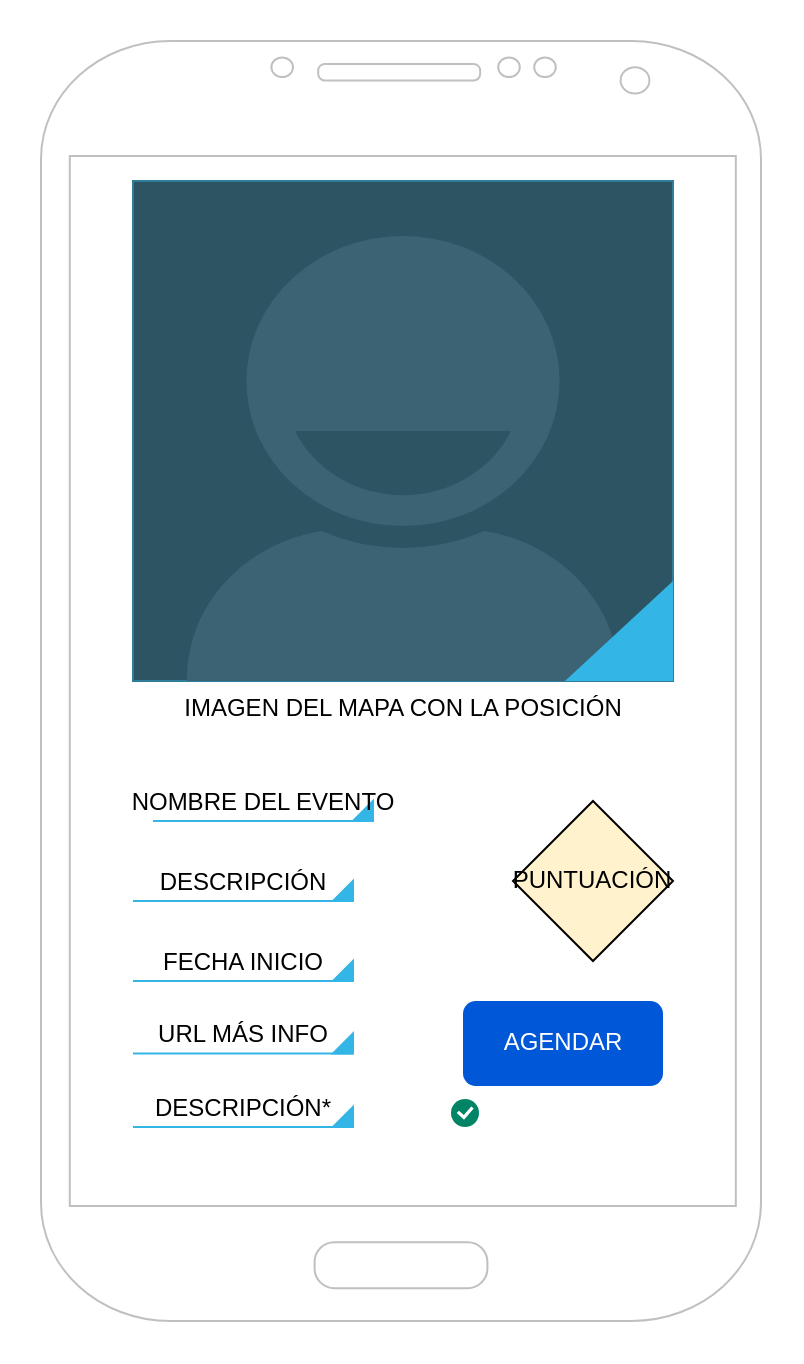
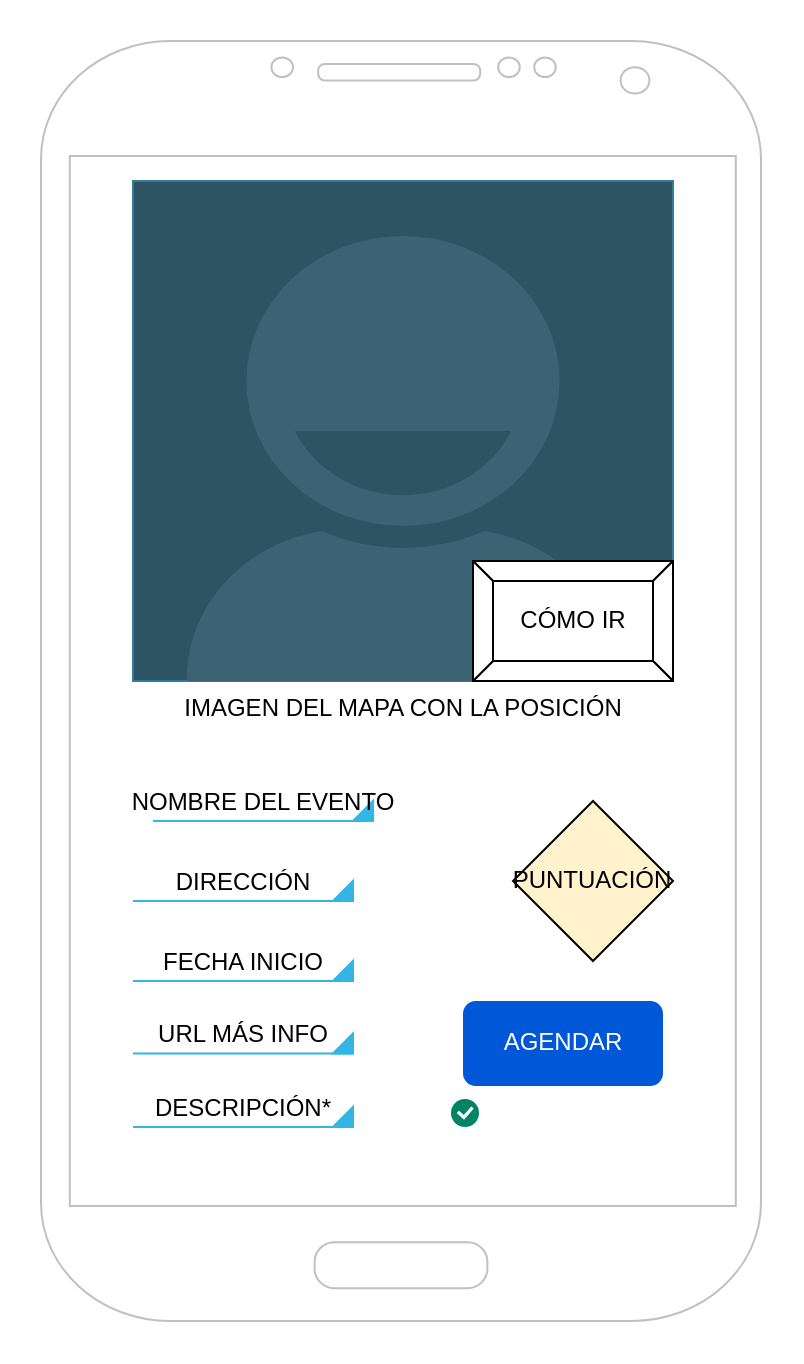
+ <mxCell id="5" value="CÓMO IR" style="labelPosition=center;verticalLabelPosition=middle;align=center;html=1;shape=mxgraph.basic.button;dx=10;" vertex="1" parent="1"><mxGeometry x="236" y="280" width="100" height="60" as="geometry" /></mxCell>
- <mxCell id="6" value="DESCRIPCIÓN" style="strokeWidth=1;html=1;shadow=0;dashed=0;shape=mxgraph.android.spinner2;align=center;fillColor=#33b5e5;strokeColor=#33b5e5;verticalAlign=bottom" vertex="1" parent="1"><mxGeometry x="66" y="440" width="110" height="10" as="geometry" /></mxCell>
+ <mxCell id="6" value="DIRECCIÓN" style="strokeWidth=1;html=1;shadow=0;dashed=0;shape=mxgraph.android.spinner2;align=center;fillColor=#33b5e5;strokeColor=#33b5e5;verticalAlign=bottom" vertex="1" parent="1"><mxGeometry x="66" y="440" width="110" height="10" as="geometry" /></mxCell>
